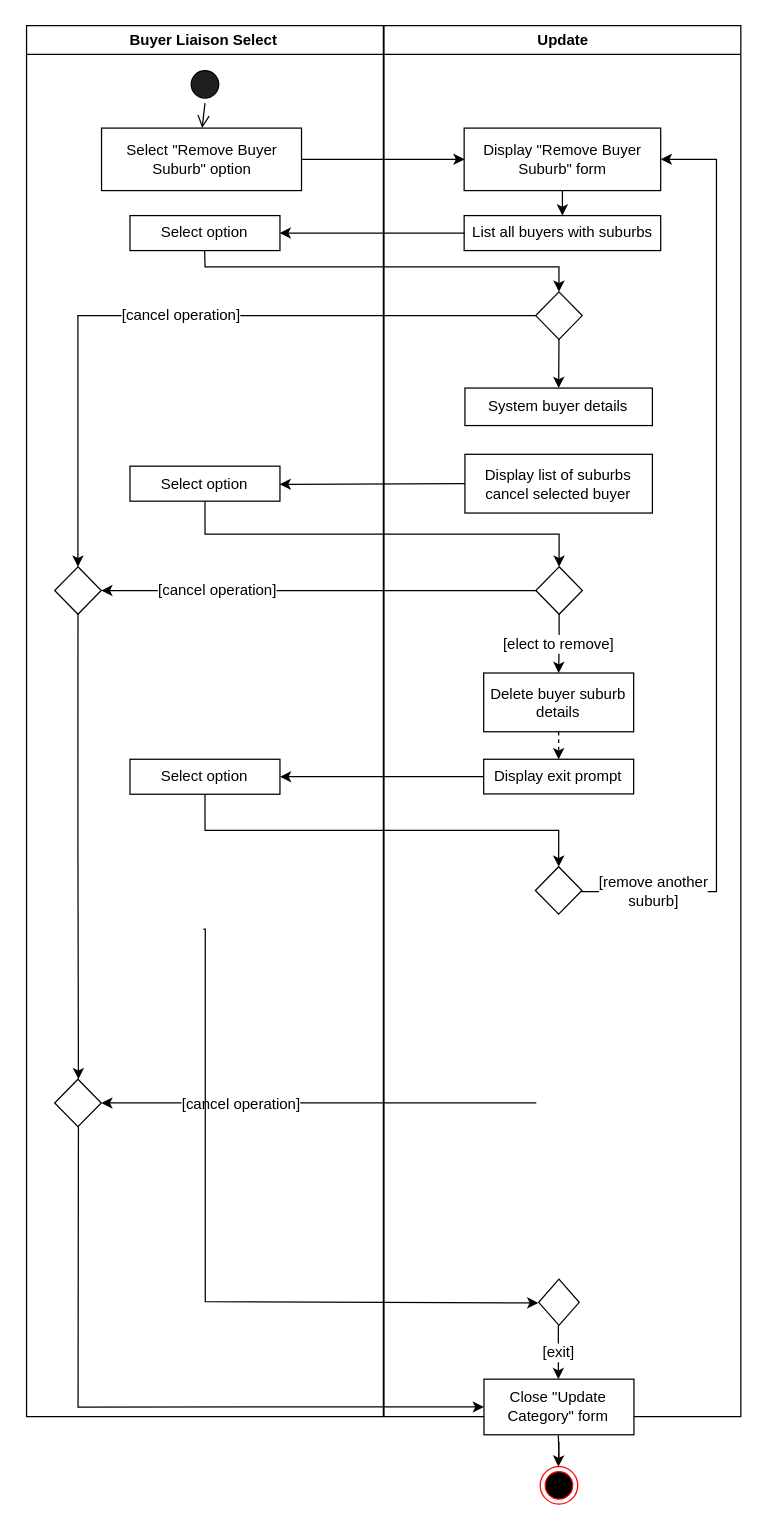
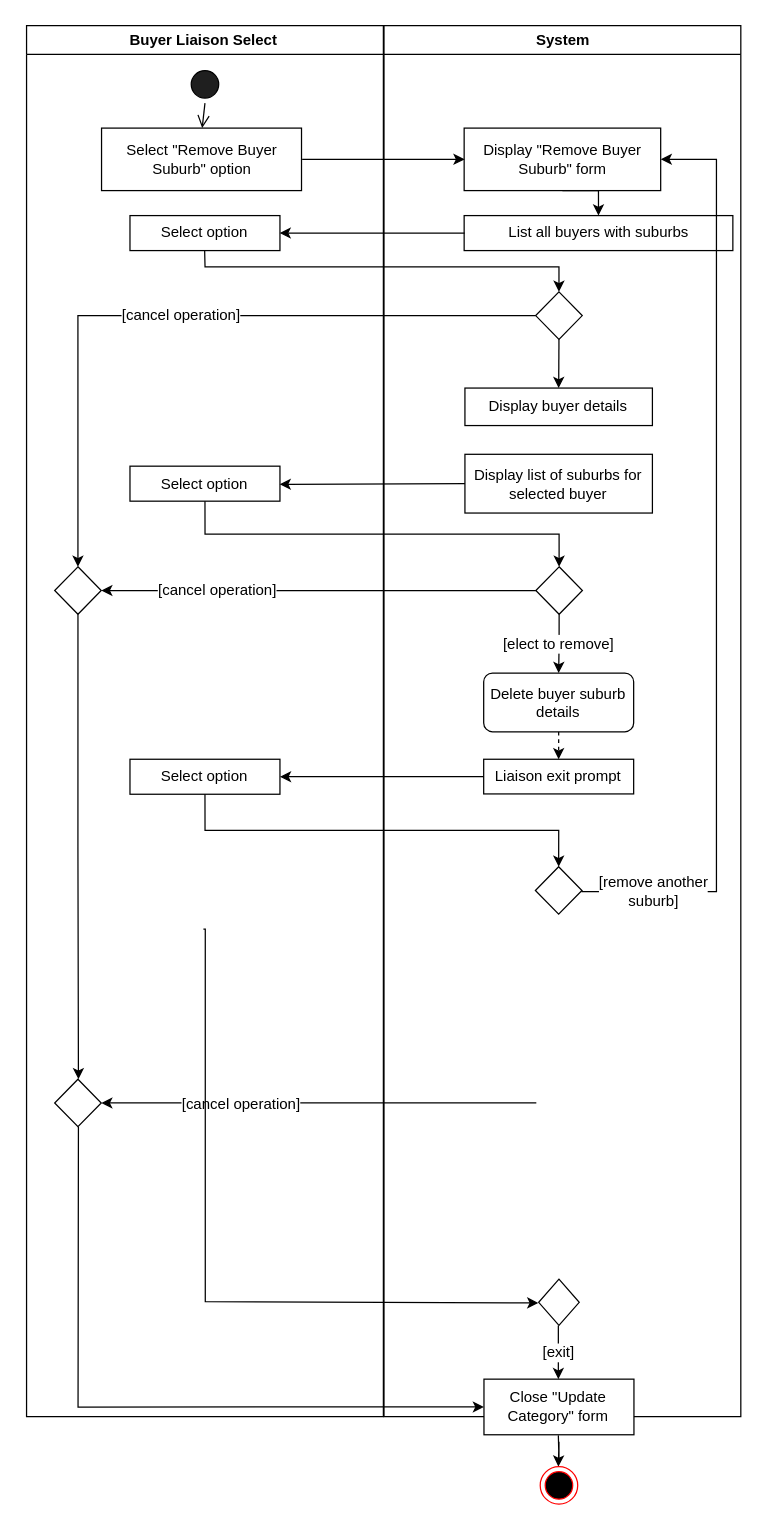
- <mxCell id="12" value="Update" style="swimlane;whiteSpace=wrap;rounded=0;deletable=0;movable=0;expand=1;collapsible=0;snapToPoint=1;" parent="1" vertex="1"><mxGeometry x="306.5" y="20" width="285.5" height="1113" as="geometry" /></mxCell>
+ <mxCell id="12" value="System" style="swimlane;whiteSpace=wrap;rounded=0;deletable=0;movable=0;expand=1;collapsible=0;snapToPoint=1;" parent="1" vertex="1"><mxGeometry x="306.5" y="20" width="285.5" height="1113" as="geometry" /></mxCell>
- <mxCell id="15" value="List all buyers with suburbs" style="whiteSpace=wrap;html=1;rounded=0;snapToPoint=1;" parent="12" vertex="1"><mxGeometry x="64.13" y="152" width="157.25" height="28" as="geometry" /></mxCell>
+ <mxCell id="15" value="List all buyers with suburbs" style="whiteSpace=wrap;html=1;rounded=0;snapToPoint=1;" parent="12" vertex="1"><mxGeometry x="64.13" y="152" width="215" height="28" as="geometry" /></mxCell>
- <mxCell id="18" value="System buyer details" style="whiteSpace=wrap;html=1;rounded=0;snapToPoint=1;" parent="12" vertex="1"><mxGeometry x="64.76" y="290" width="150" height="30" as="geometry" /></mxCell>
+ <mxCell id="18" value="Display buyer details" style="whiteSpace=wrap;html=1;rounded=0;snapToPoint=1;" parent="12" vertex="1"><mxGeometry x="64.76" y="290" width="150" height="30" as="geometry" /></mxCell>
- <mxCell id="28" value="Display list of suburbs cancel selected buyer" style="whiteSpace=wrap;html=1;rounded=0;" vertex="1" parent="12"><mxGeometry x="64.76" y="343" width="150" height="47" as="geometry" /></mxCell>
+ <mxCell id="28" value="Display list of suburbs for selected buyer" style="whiteSpace=wrap;html=1;rounded=0;" vertex="1" parent="12"><mxGeometry x="64.76" y="343" width="150" height="47" as="geometry" /></mxCell>
- <mxCell id="30" value="Delete buyer suburb details" style="rounded=0;whiteSpace=wrap;html=1;" vertex="1" parent="12"><mxGeometry x="79.76" y="518" width="120" height="47" as="geometry" /></mxCell>
+ <mxCell id="30" value="Delete buyer suburb details" style="whiteSpace=wrap;html=1;rounded=1;" vertex="1" parent="12"><mxGeometry x="79.76" y="518" width="120" height="47" as="geometry" /></mxCell>
- <mxCell id="22" value="Display exit prompt" style="whiteSpace=wrap;html=1;rounded=0;snapToPoint=1;" parent="12" vertex="1"><mxGeometry x="79.76" y="587" width="120" height="27.75" as="geometry" /></mxCell>
+ <mxCell id="22" value="Liaison exit prompt" style="whiteSpace=wrap;html=1;rounded=0;snapToPoint=1;" parent="12" vertex="1"><mxGeometry x="79.76" y="587" width="120" height="27.75" as="geometry" /></mxCell>
